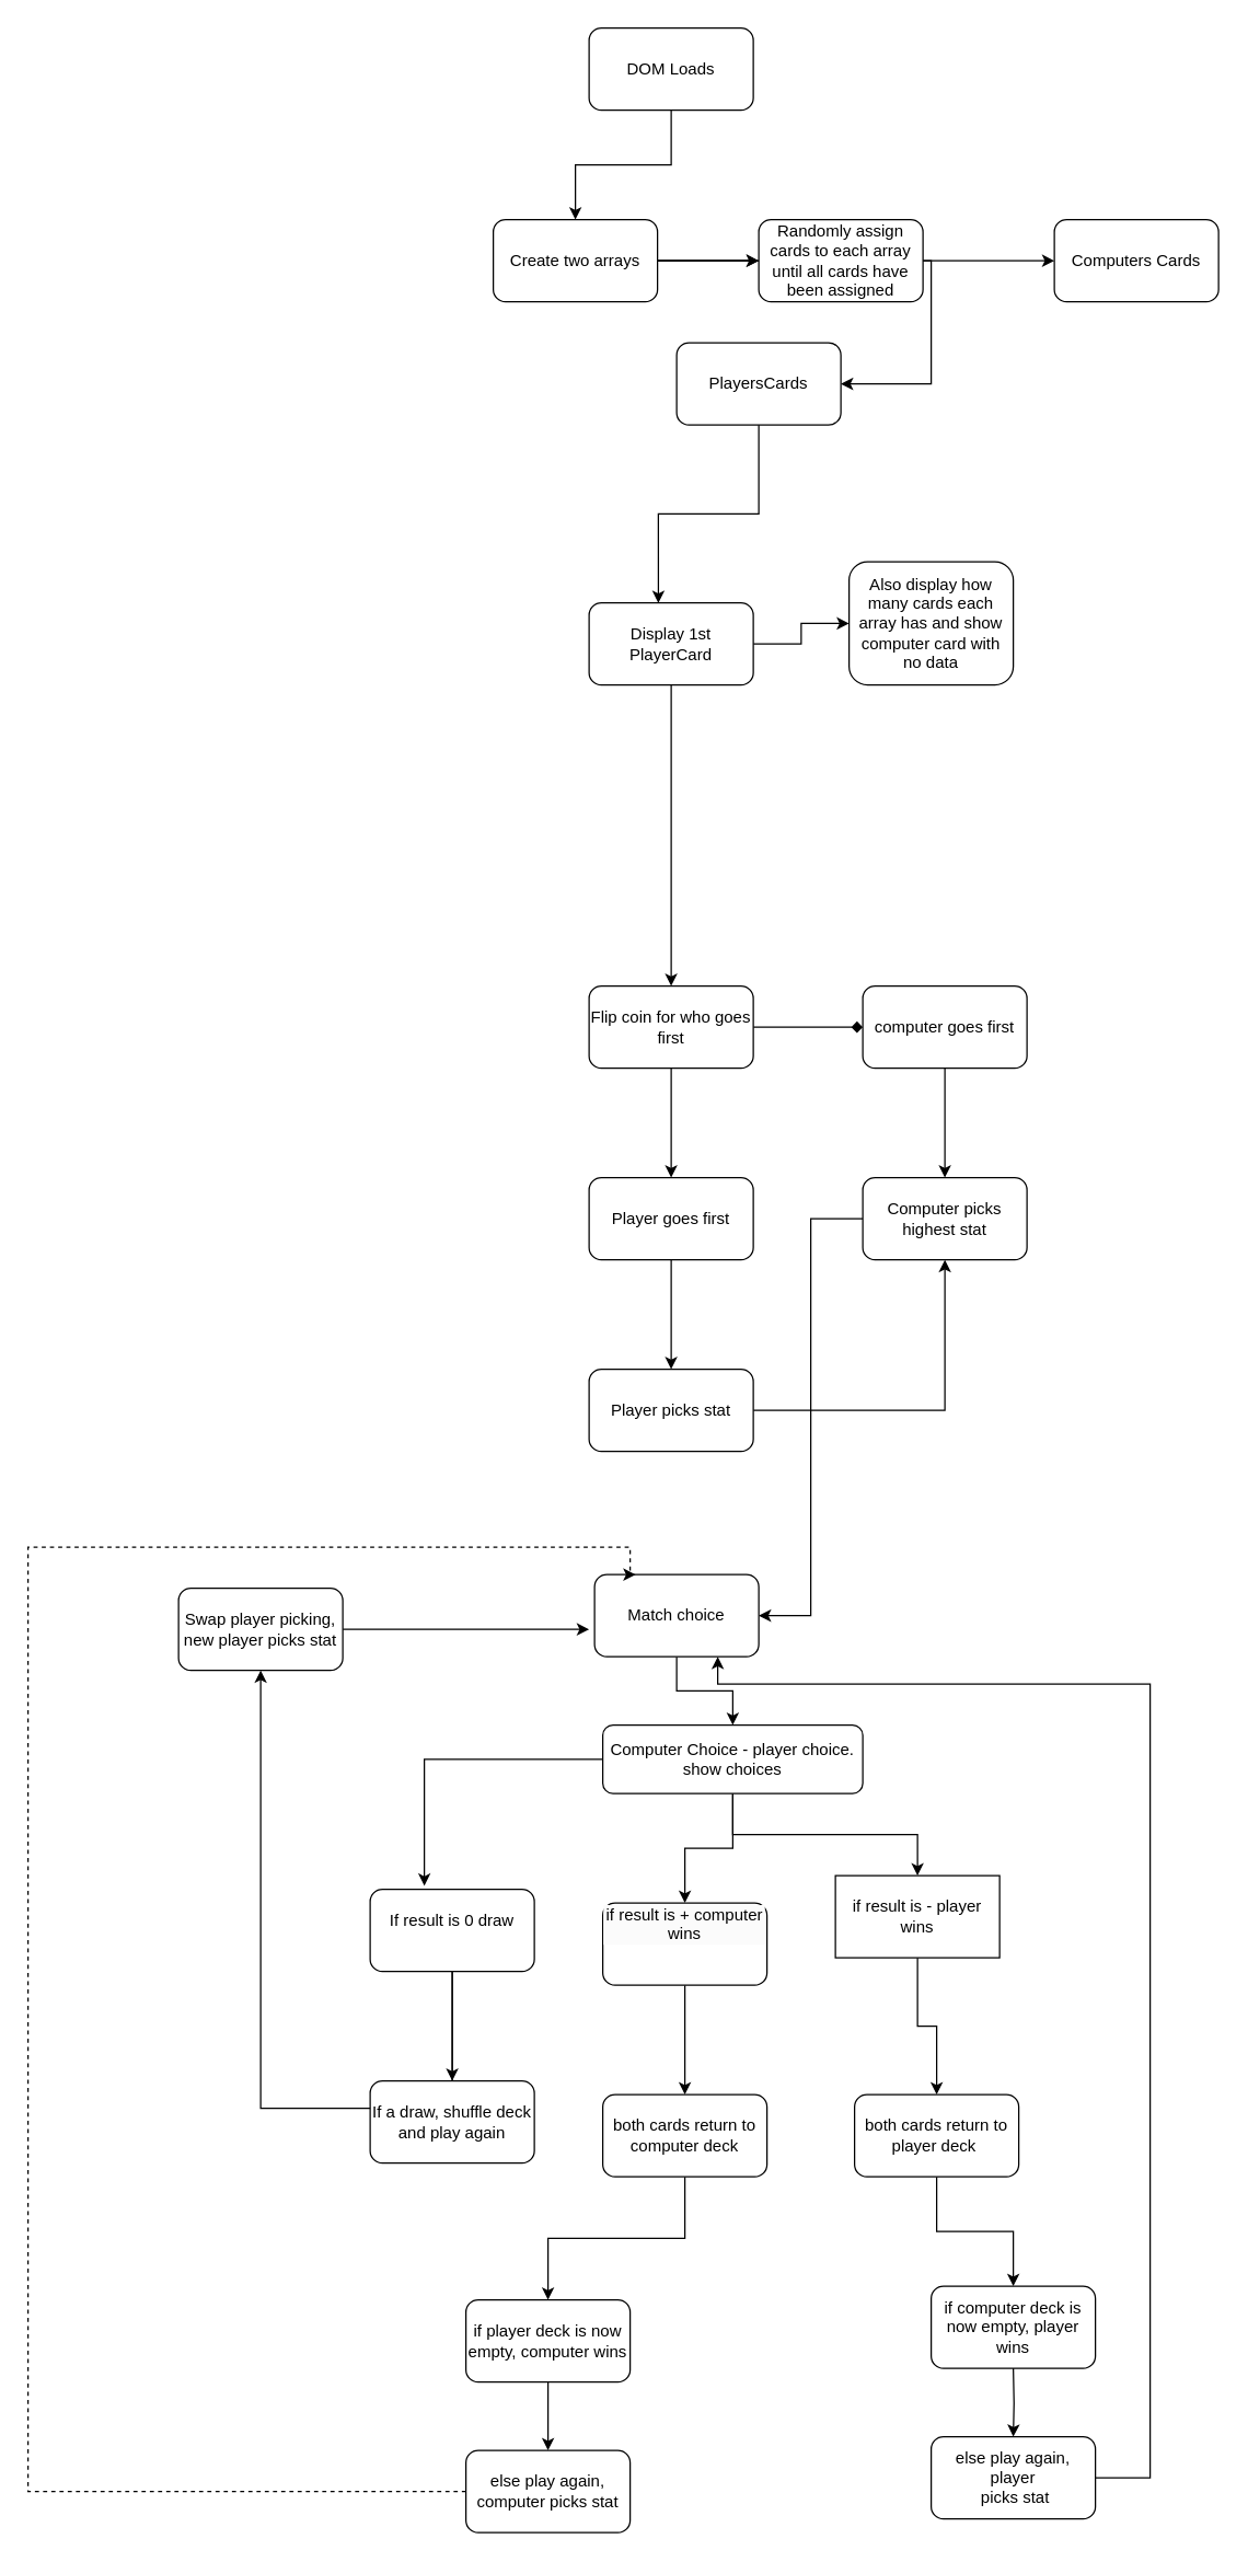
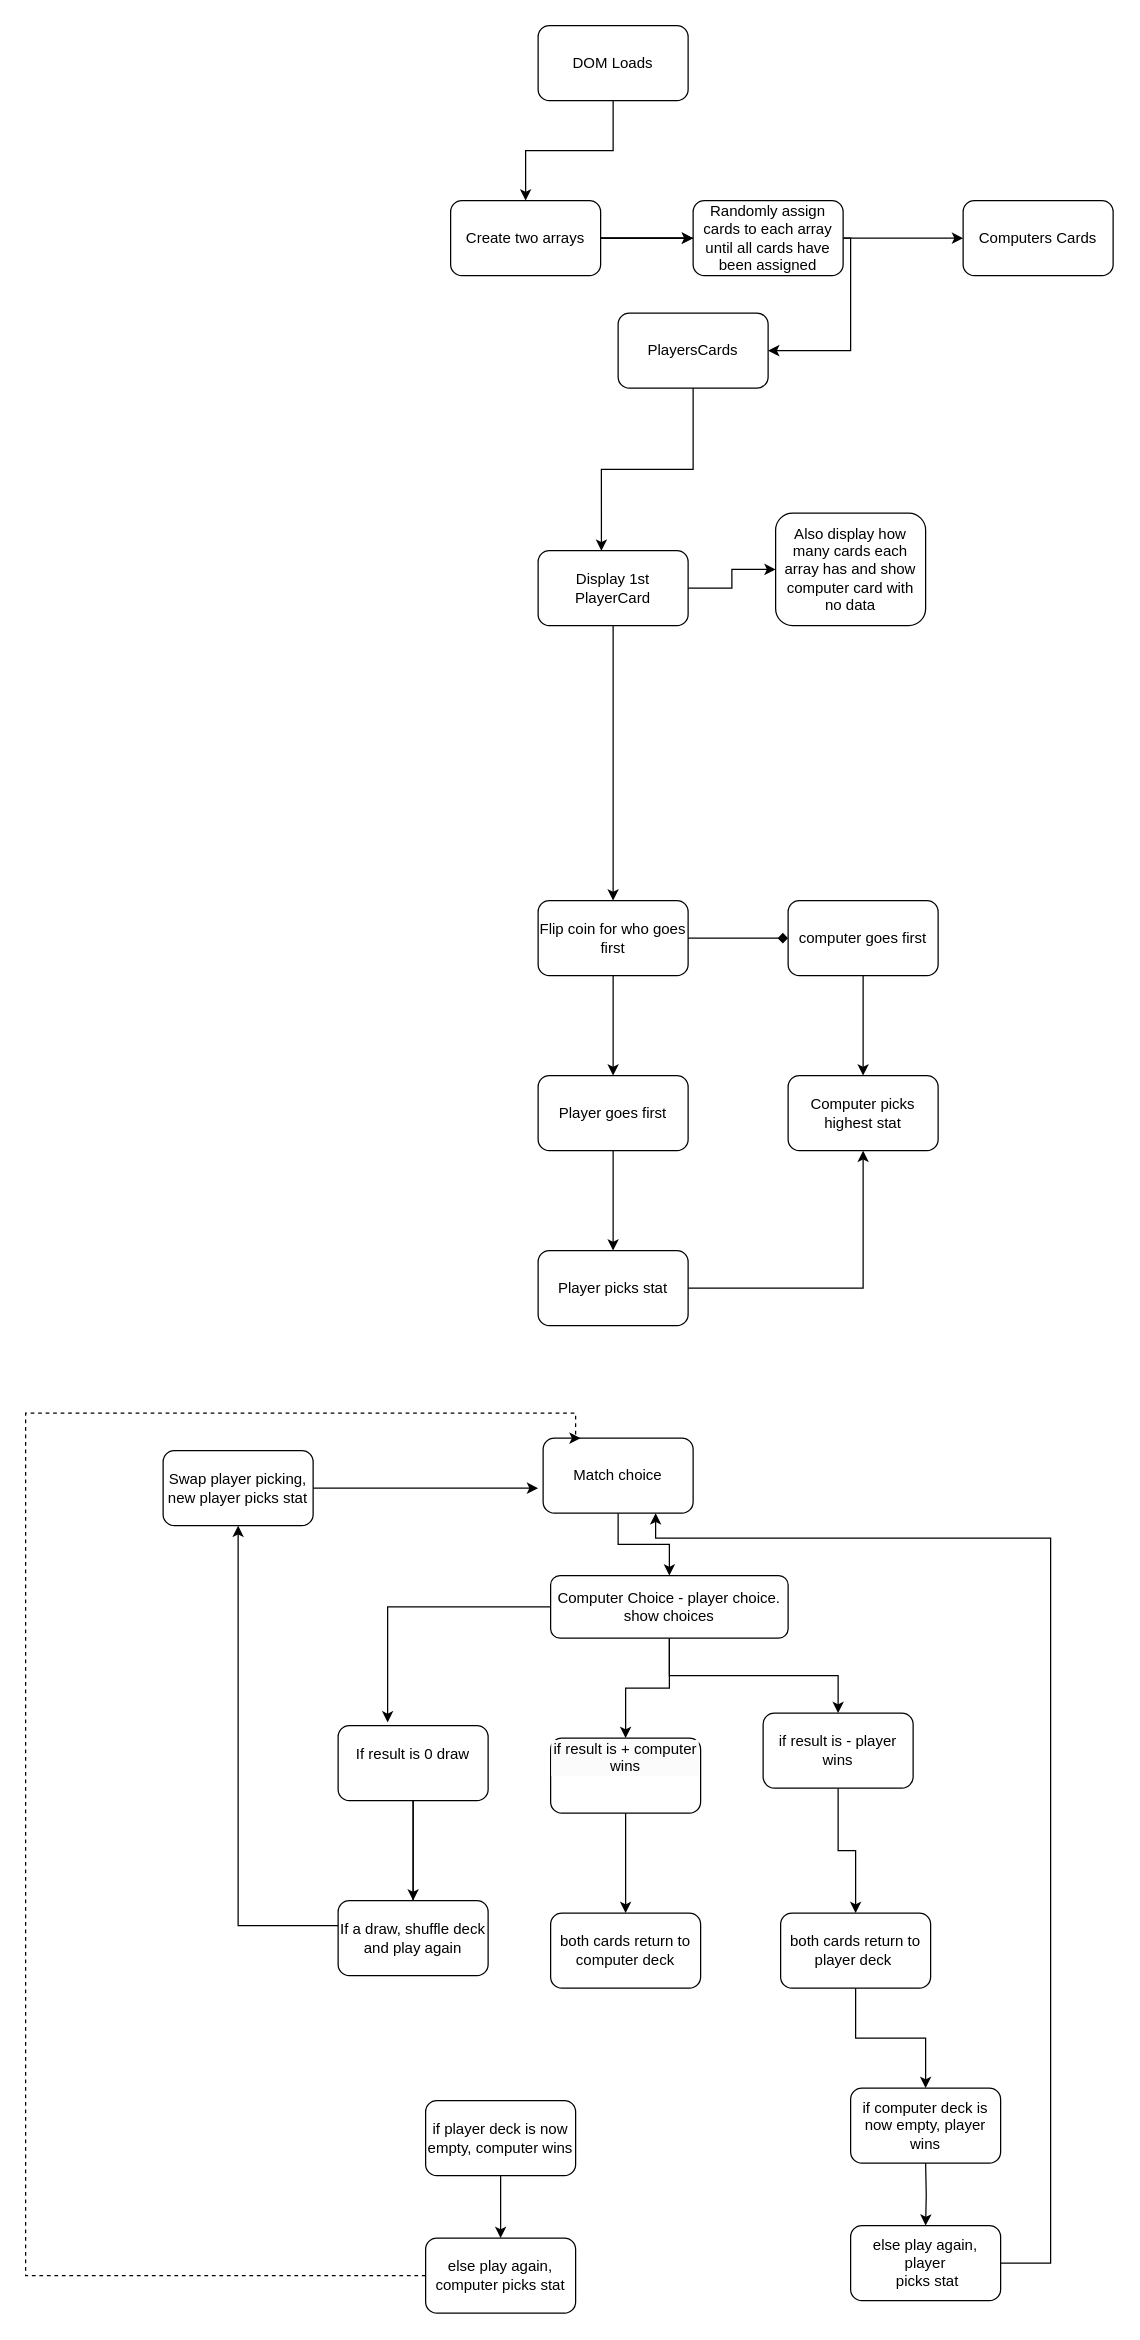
- <mxCell id="49" style="edgeStyle=orthogonalEdgeStyle;rounded=0;orthogonalLoop=1;jettySize=auto;html=1;entryX=1;entryY=0.5;entryDx=0;entryDy=0;" edge="1" parent="1" source="50" target="15"><mxGeometry relative="1" as="geometry" /></mxCell>
- <mxCell id="25" value="if result is - player wins" style="whiteSpace=wrap;html=1;rounded=0;" parent="1" vertex="1"><mxGeometry x="610" y="1370" width="120" height="60" as="geometry" /></mxCell>
+ <mxCell id="25" value="if result is - player wins" style="whiteSpace=wrap;html=1;rounded=1;" parent="1" vertex="1"><mxGeometry x="610" y="1370" width="120" height="60" as="geometry" /></mxCell>
- <mxCell id="28" value="" style="edgeStyle=orthogonalEdgeStyle;rounded=0;orthogonalLoop=1;jettySize=auto;html=1;" parent="1" source="29" target="33" edge="1"><mxGeometry relative="1" as="geometry" /></mxCell>
